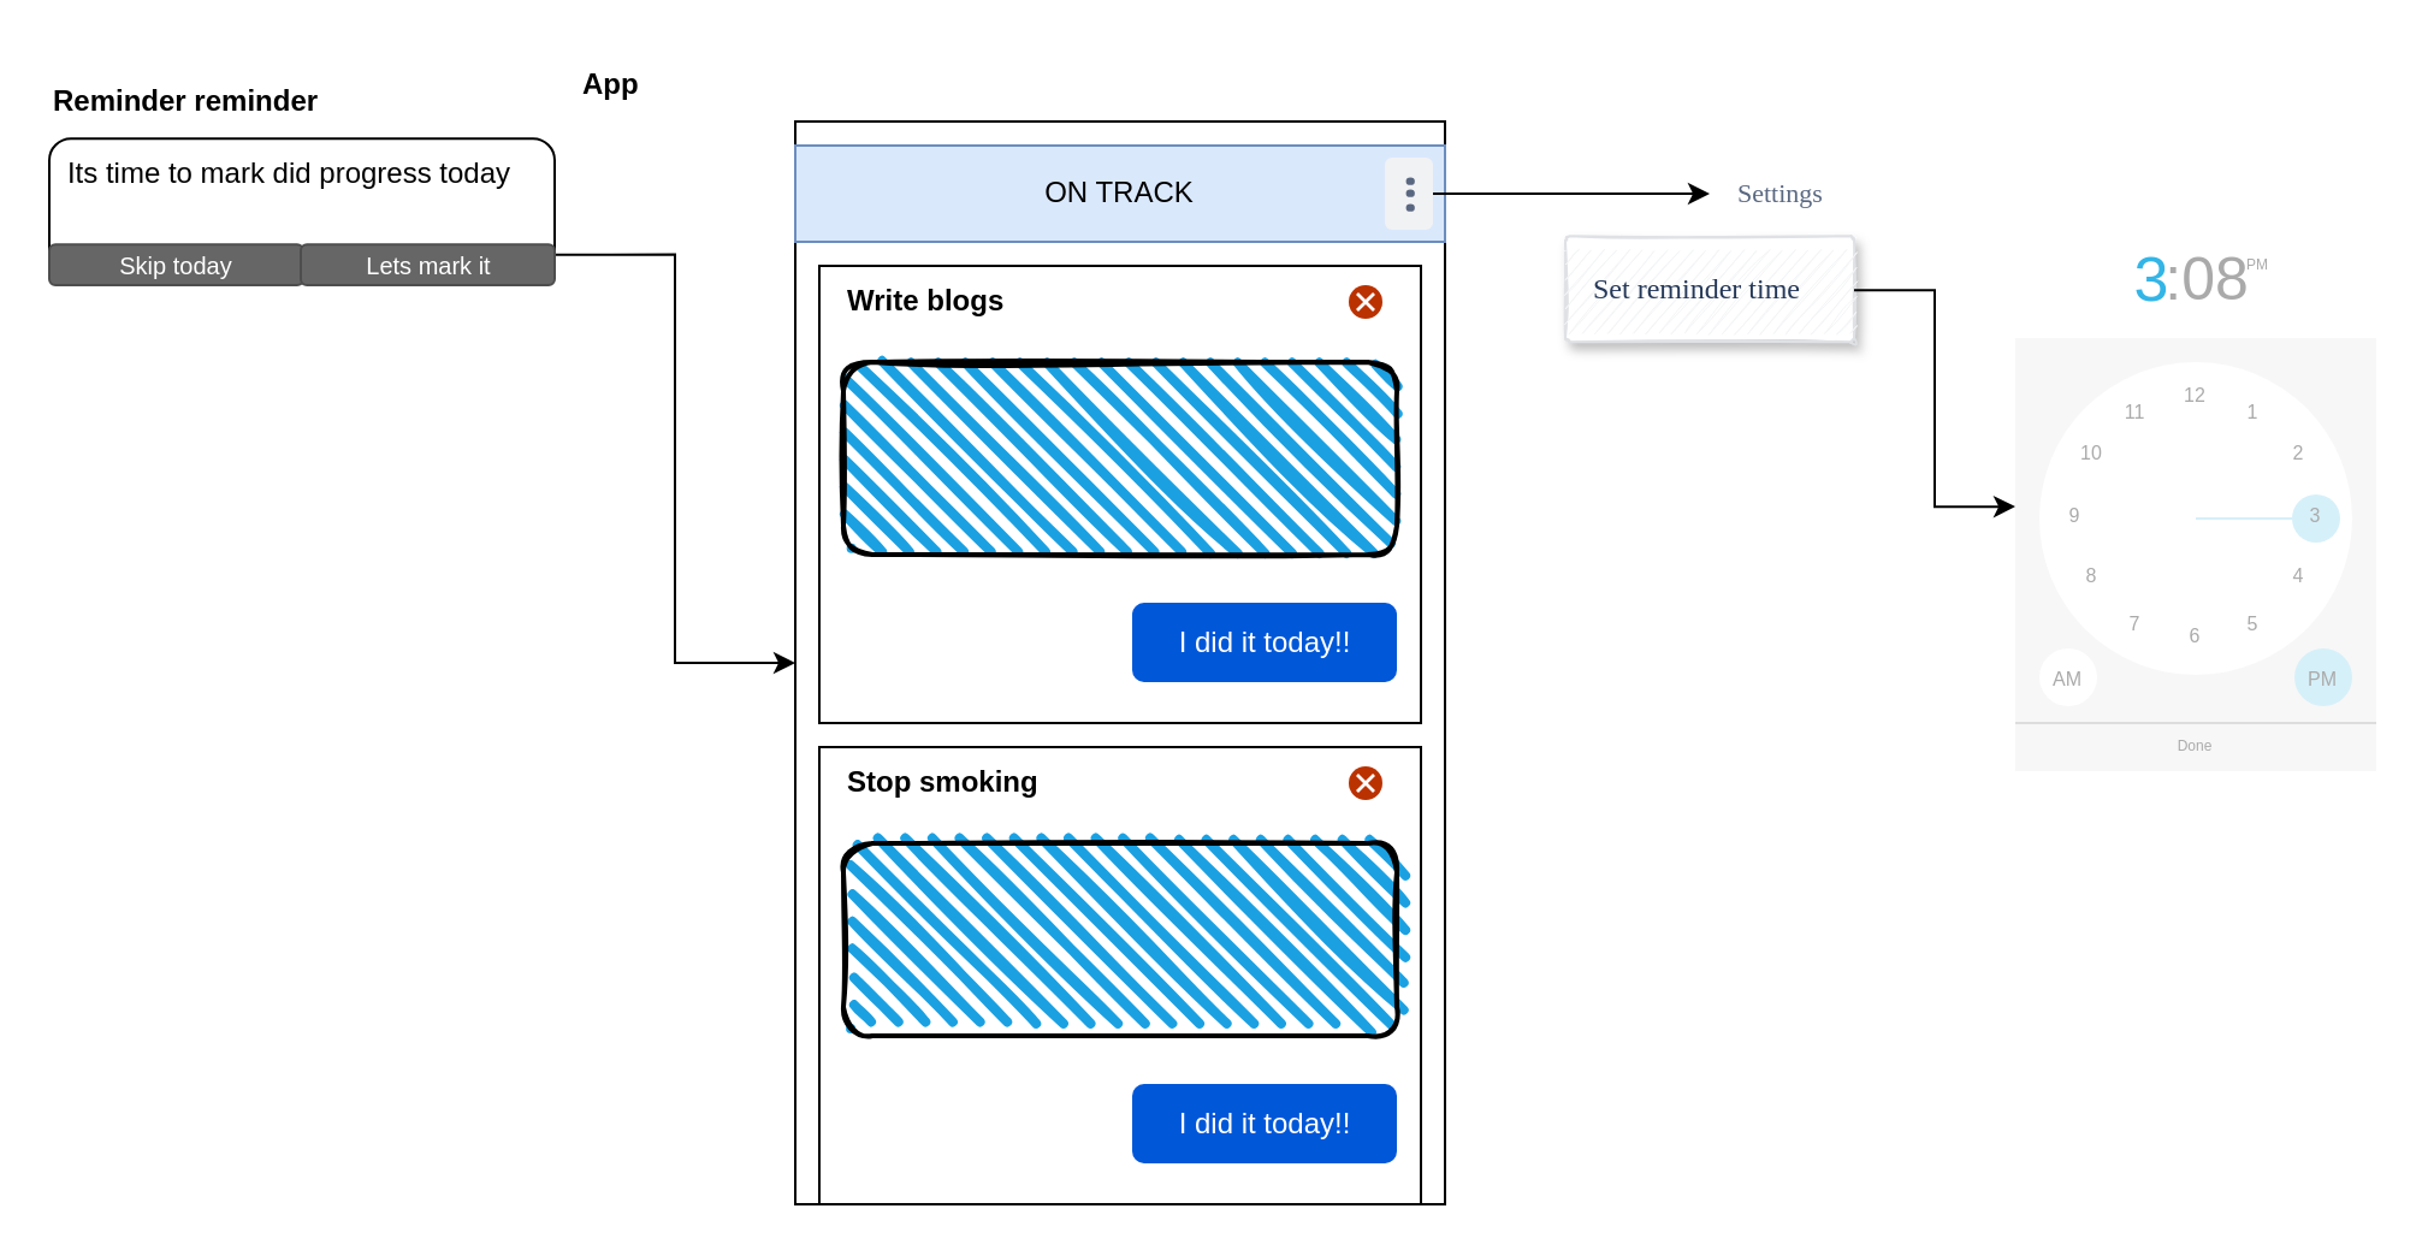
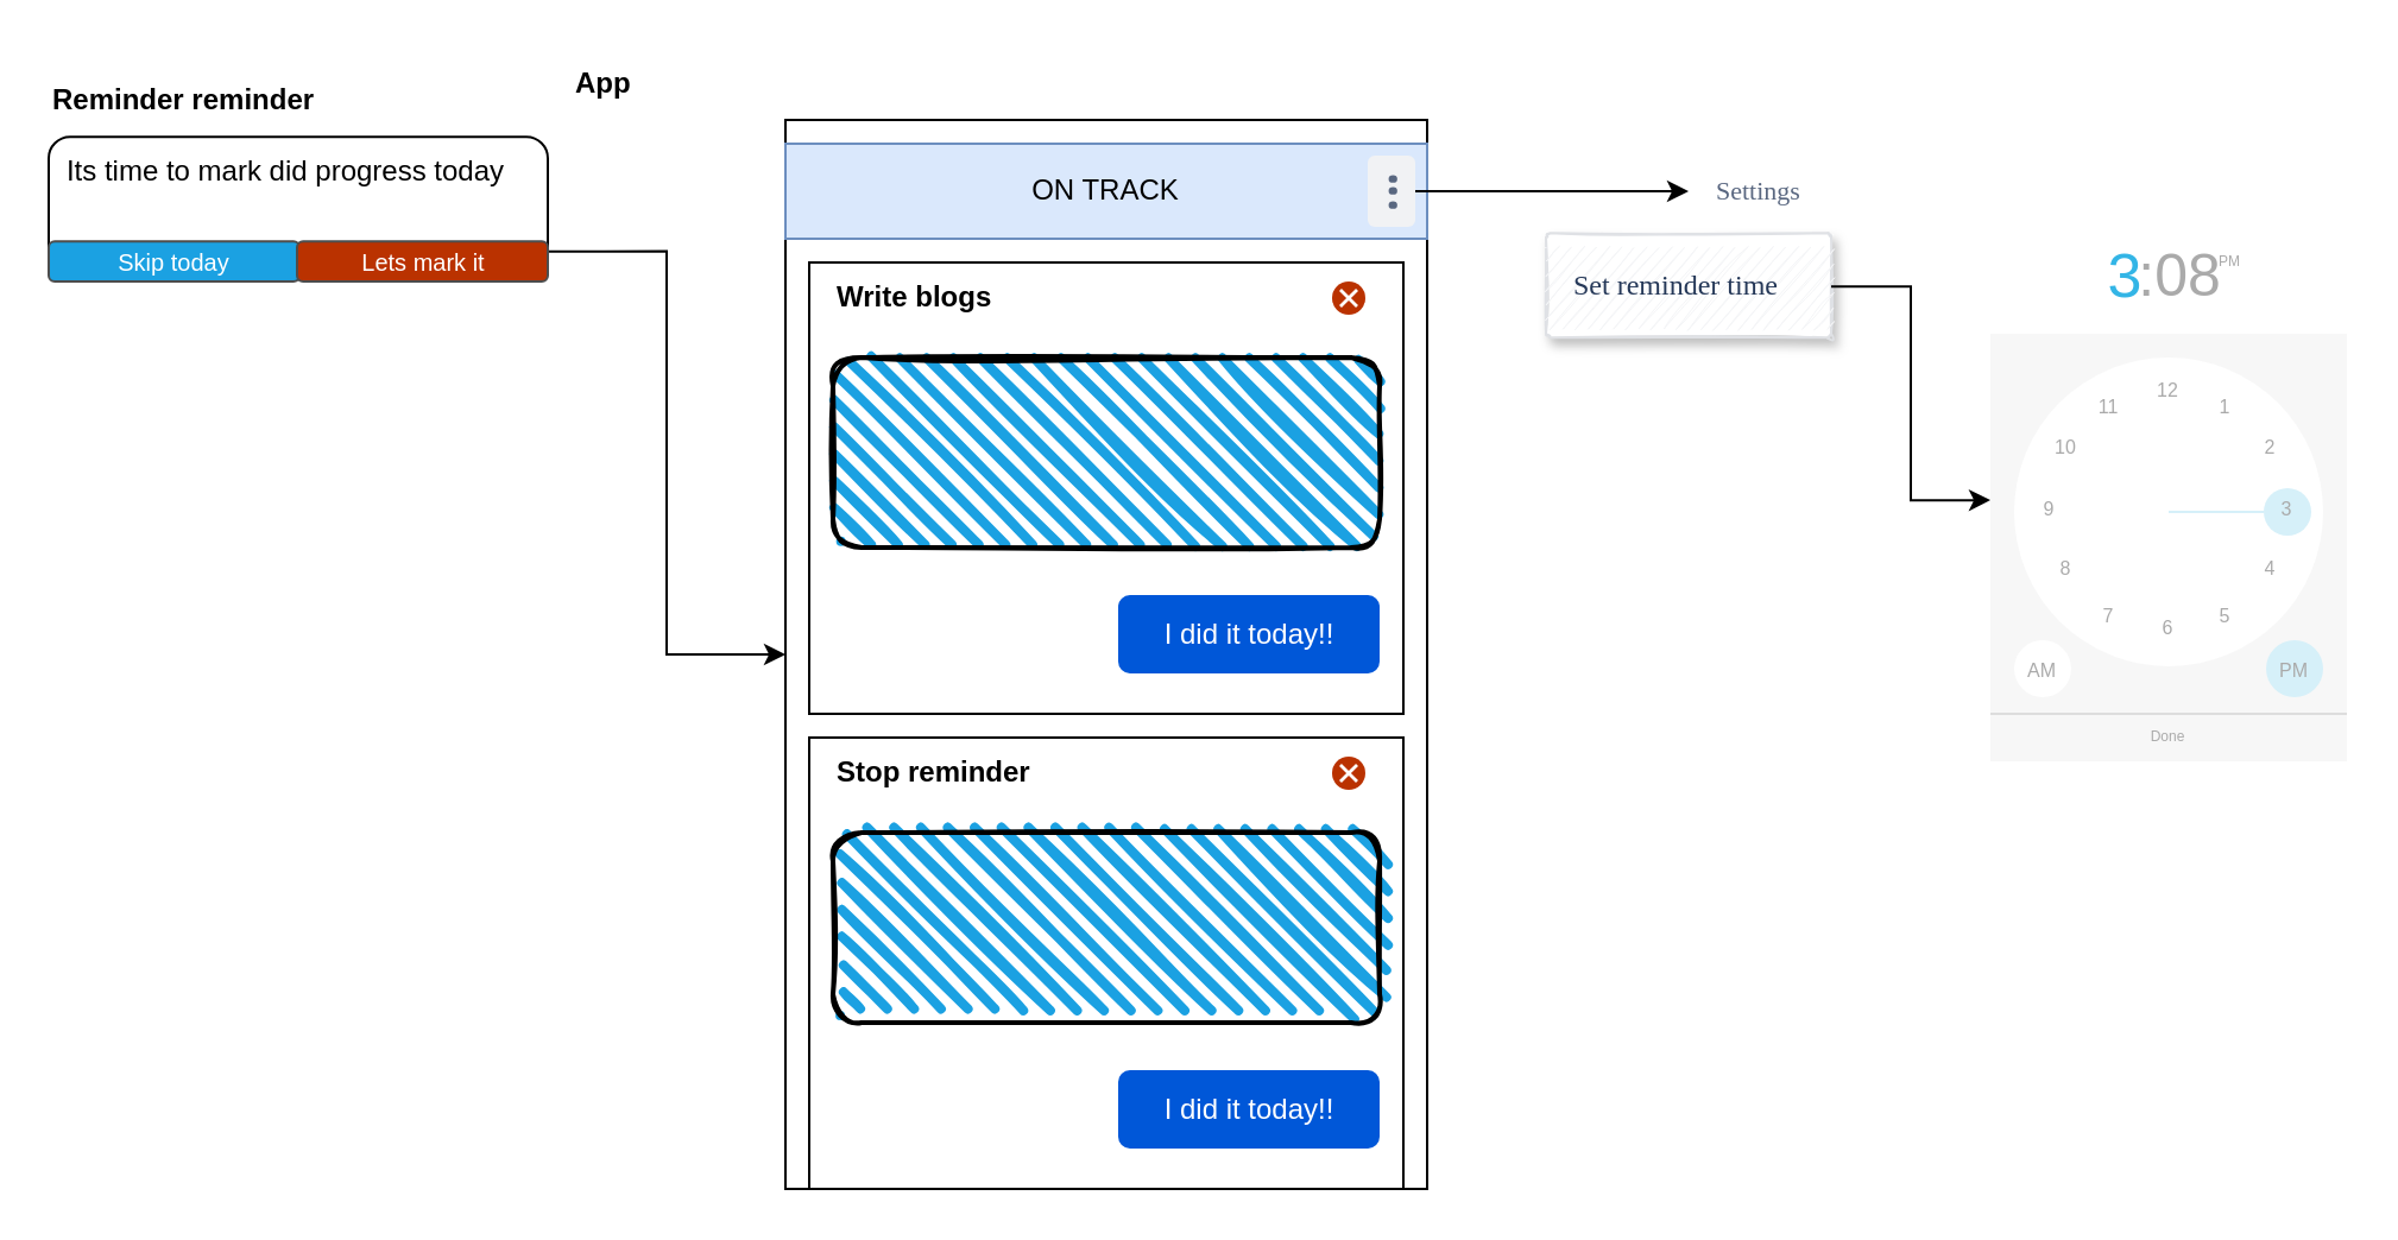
- <mxCell id="28" value="Skip today" style="rounded=1;html=1;shadow=0;dashed=0;whiteSpace=wrap;fontSize=10;fillColor=#666666;align=center;strokeColor=#4D4D4D;fontColor=#ffffff;" vertex="1" parent="1"><mxGeometry x="20" y="101.12" width="105.5" height="16.88" as="geometry" /></mxCell>
+ <mxCell id="28" value="Skip today" style="rounded=1;html=1;shadow=0;dashed=0;whiteSpace=wrap;fontSize=10;fillColor=#1ba1e2;align=center;strokeColor=#4D4D4D;fontColor=#ffffff;" vertex="1" parent="1"><mxGeometry x="20" y="101.12" width="105.5" height="16.88" as="geometry" /></mxCell>
- <mxCell id="29" value="Lets mark it" style="rounded=1;html=1;shadow=0;dashed=0;whiteSpace=wrap;fontSize=10;fillColor=#666666;align=center;strokeColor=#4D4D4D;fontColor=#ffffff;" vertex="1" parent="1"><mxGeometry x="124.5" y="101.12" width="105.5" height="16.88" as="geometry" /></mxCell>
+ <mxCell id="29" value="Lets mark it" style="rounded=1;html=1;shadow=0;dashed=0;whiteSpace=wrap;fontSize=10;fillColor=#ba3200;align=center;strokeColor=#4D4D4D;fontColor=#ffffff;" vertex="1" parent="1"><mxGeometry x="124.5" y="101.12" width="105.5" height="16.88" as="geometry" /></mxCell>
- <mxCell id="10" value="Stop smoking" style="text;html=1;strokeColor=none;fillColor=none;align=left;verticalAlign=middle;whiteSpace=wrap;rounded=0;fontStyle=1" vertex="1" parent="1"><mxGeometry x="350" y="310" width="110" height="30" as="geometry" /></mxCell>
+ <mxCell id="10" value="Stop reminder" style="text;html=1;strokeColor=none;fillColor=none;align=left;verticalAlign=middle;whiteSpace=wrap;rounded=0;fontStyle=1" vertex="1" parent="1"><mxGeometry x="350" y="310" width="110" height="30" as="geometry" /></mxCell>
